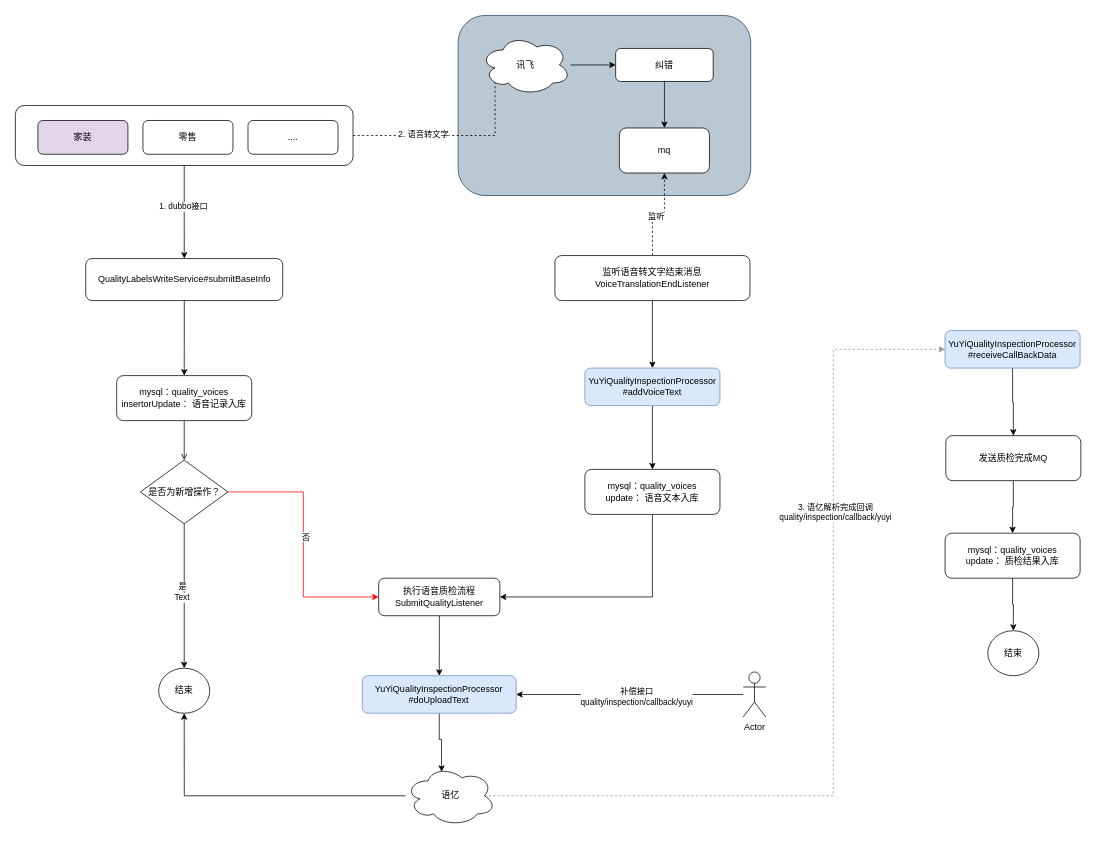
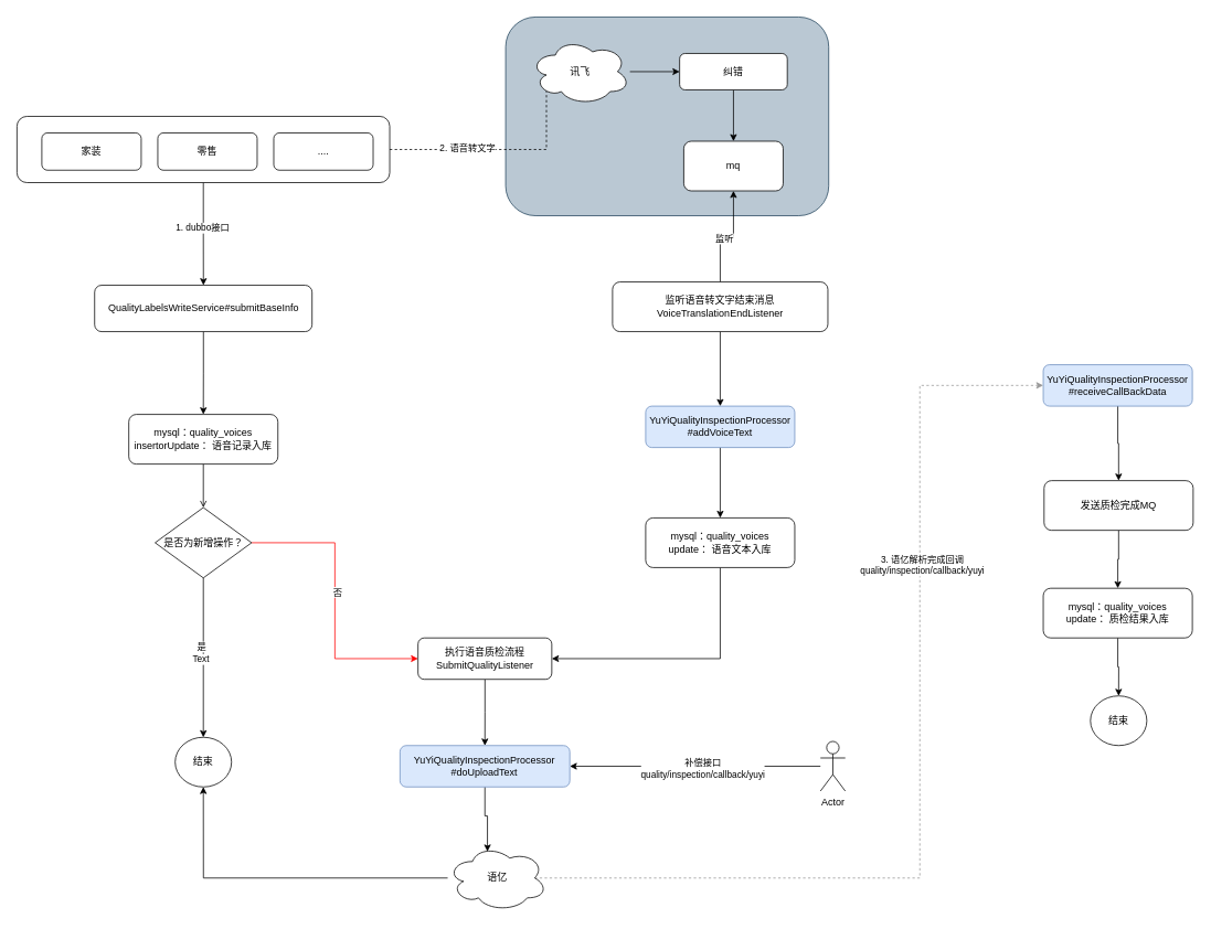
- <mxCell id="20" value="家装" style="rounded=1;whiteSpace=wrap;html=1;fillColor=#e1d5e7;" vertex="1" parent="1"><mxGeometry x="50" y="160" width="120" height="45" as="geometry" /></mxCell>
+ <mxCell id="20" value="家装" style="rounded=1;whiteSpace=wrap;html=1;" vertex="1" parent="1"><mxGeometry x="50" y="160" width="120" height="45" as="geometry" /></mxCell>
- <mxCell id="12" style="edgeStyle=orthogonalEdgeStyle;rounded=0;orthogonalLoop=1;jettySize=auto;html=1;entryX=0.5;entryY=1;entryDx=0;entryDy=0;dashed=1;" edge="1" parent="1" source="14" target="49"><mxGeometry relative="1" as="geometry" /></mxCell>
+ <mxCell id="12" style="edgeStyle=orthogonalEdgeStyle;rounded=0;orthogonalLoop=1;jettySize=auto;html=1;entryX=0.5;entryY=1;entryDx=0;entryDy=0;" edge="1" parent="1" source="14" target="49"><mxGeometry relative="1" as="geometry" /></mxCell>
